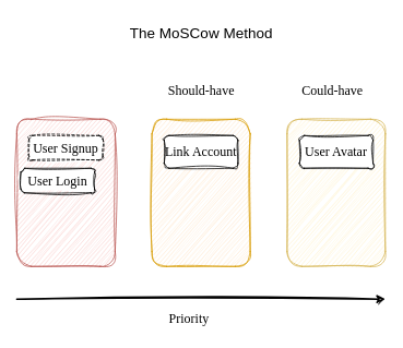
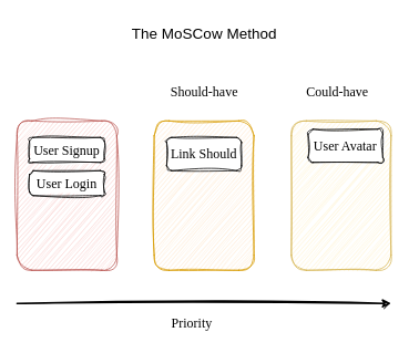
- <mxCell id="9" value="User Signup" style="rounded=1;whiteSpace=wrap;html=1;sketch=1;hachureGap=4;jiggle=2;curveFitting=1;fontFamily=Kalam;fontSize=16;dashed=1;" vertex="1" parent="1"><mxGeometry x="35" y="165" width="90" height="30" as="geometry" /></mxCell>
+ <mxCell id="9" value="User Signup" style="rounded=1;whiteSpace=wrap;html=1;sketch=1;hachureGap=4;jiggle=2;curveFitting=1;fontFamily=Kalam;fontSize=16;" vertex="1" parent="1"><mxGeometry x="35" y="165" width="90" height="30" as="geometry" /></mxCell>
- <mxCell id="10" value="Link Account" style="rounded=1;whiteSpace=wrap;html=1;sketch=1;hachureGap=4;jiggle=2;curveFitting=1;fontFamily=Kalam;fontSize=16;" vertex="1" parent="1"><mxGeometry x="200" y="165" width="90" height="40" as="geometry" /></mxCell>
+ <mxCell id="10" value="Link Should" style="rounded=1;whiteSpace=wrap;html=1;sketch=1;hachureGap=4;jiggle=2;curveFitting=1;fontFamily=Kalam;fontSize=16;" vertex="1" parent="1"><mxGeometry x="200" y="165" width="90" height="40" as="geometry" /></mxCell>
- <mxCell id="11" value="User Avatar" style="rounded=1;whiteSpace=wrap;html=1;sketch=1;hachureGap=4;jiggle=2;curveFitting=1;fontFamily=Kalam;fontSize=16;" vertex="1" parent="1"><mxGeometry x="365" y="165" width="90" height="40" as="geometry" /></mxCell>
+ <mxCell id="11" value="User Avatar" style="rounded=1;whiteSpace=wrap;html=1;sketch=1;hachureGap=4;jiggle=2;curveFitting=1;fontFamily=Kalam;fontSize=16;" vertex="1" parent="1"><mxGeometry x="370" y="155" width="90" height="40" as="geometry" /></mxCell>
- <mxCell id="12" value="User Login" style="rounded=1;whiteSpace=wrap;html=1;sketch=1;hachureGap=4;jiggle=2;curveFitting=1;fontFamily=Kalam;fontSize=16;" vertex="1" parent="1"><mxGeometry x="25" y="205" width="90" height="30" as="geometry" /></mxCell>
+ <mxCell id="12" value="User Login" style="rounded=1;whiteSpace=wrap;html=1;sketch=1;hachureGap=4;jiggle=2;curveFitting=1;fontFamily=Kalam;fontSize=16;" vertex="1" parent="1"><mxGeometry x="35" y="205" width="90" height="30" as="geometry" /></mxCell>
